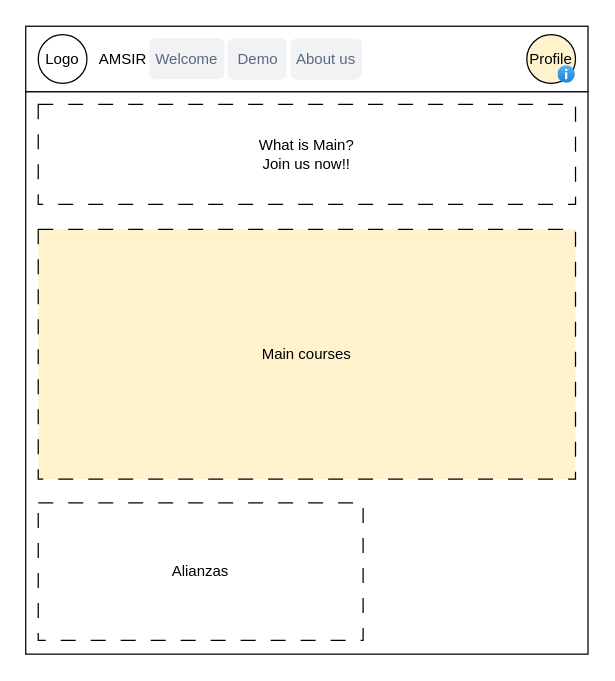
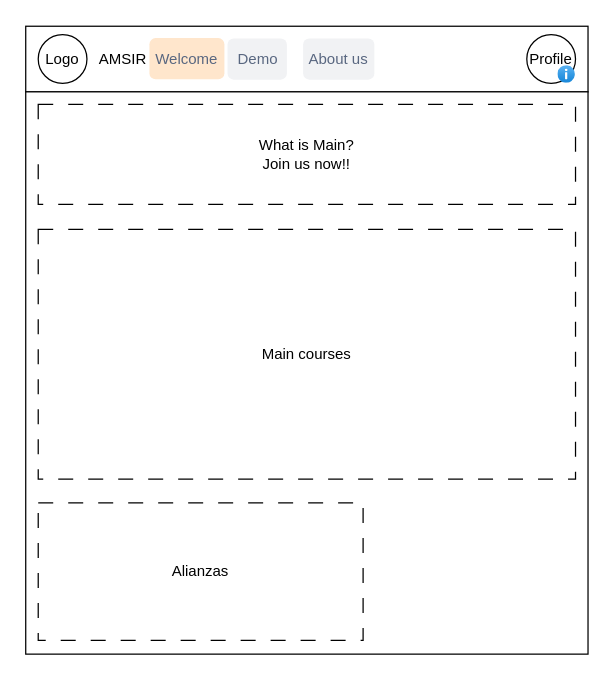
- <mxCell id="7" value="Welcome" style="rounded=1;fillColor=#F1F2F4;strokeColor=none;html=1;whiteSpace=wrap;fontColor=#596780;align=center;verticalAlign=middle;fontStyle=0;fontSize=12;sketch=0;" parent="1" vertex="1"><mxGeometry x="119" y="30" width="60" height="33" as="geometry" /></mxCell>
+ <mxCell id="7" value="Welcome" style="rounded=1;fillColor=#ffe6cc;strokeColor=none;html=1;whiteSpace=wrap;fontColor=#596780;align=center;verticalAlign=middle;fontStyle=0;fontSize=12;sketch=0;" parent="1" vertex="1"><mxGeometry x="119" y="30" width="60" height="33" as="geometry" /></mxCell>
- <mxCell id="8" value="About us" style="rounded=1;fillColor=#F1F2F4;strokeColor=none;html=1;whiteSpace=wrap;fontColor=#596780;align=center;verticalAlign=middle;fontStyle=0;fontSize=12;sketch=0;" parent="1" vertex="1"><mxGeometry x="232" y="30.25" width="57" height="33" as="geometry" /></mxCell>
+ <mxCell id="8" value="About us" style="rounded=1;fillColor=#F1F2F4;strokeColor=none;html=1;whiteSpace=wrap;fontColor=#596780;align=center;verticalAlign=middle;fontStyle=0;fontSize=12;sketch=0;" parent="1" vertex="1"><mxGeometry x="242" y="30.25" width="57" height="33" as="geometry" /></mxCell>
- <mxCell id="12" value="Profile" style="ellipse;whiteSpace=wrap;html=1;aspect=fixed;fillColor=#fff2cc;" parent="1" vertex="1"><mxGeometry x="421" y="27.25" width="39" height="39" as="geometry" /></mxCell>
+ <mxCell id="12" value="Profile" style="ellipse;whiteSpace=wrap;html=1;aspect=fixed;" parent="1" vertex="1"><mxGeometry x="421" y="27.25" width="39" height="39" as="geometry" /></mxCell>
- <mxCell id="11" value="Main courses" style="rounded=0;whiteSpace=wrap;html=1;dashed=1;dashPattern=12 12;fillColor=#fff2cc;" parent="1" vertex="1"><mxGeometry x="30" y="183" width="430" height="200" as="geometry" /></mxCell>
+ <mxCell id="11" value="Main courses" style="rounded=0;whiteSpace=wrap;html=1;dashed=1;dashPattern=12 12;" parent="1" vertex="1"><mxGeometry x="30" y="183" width="430" height="200" as="geometry" /></mxCell>
